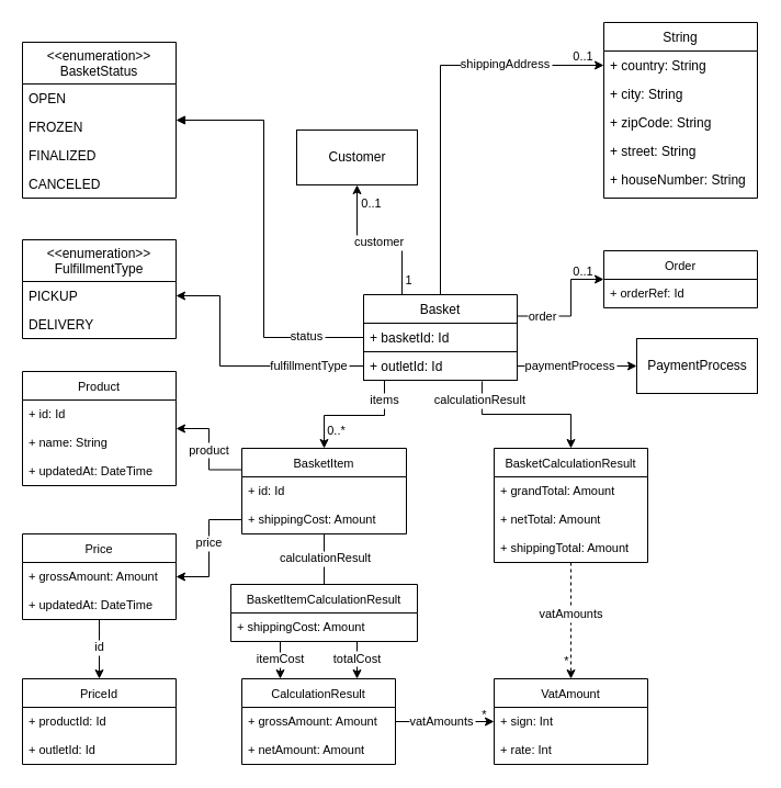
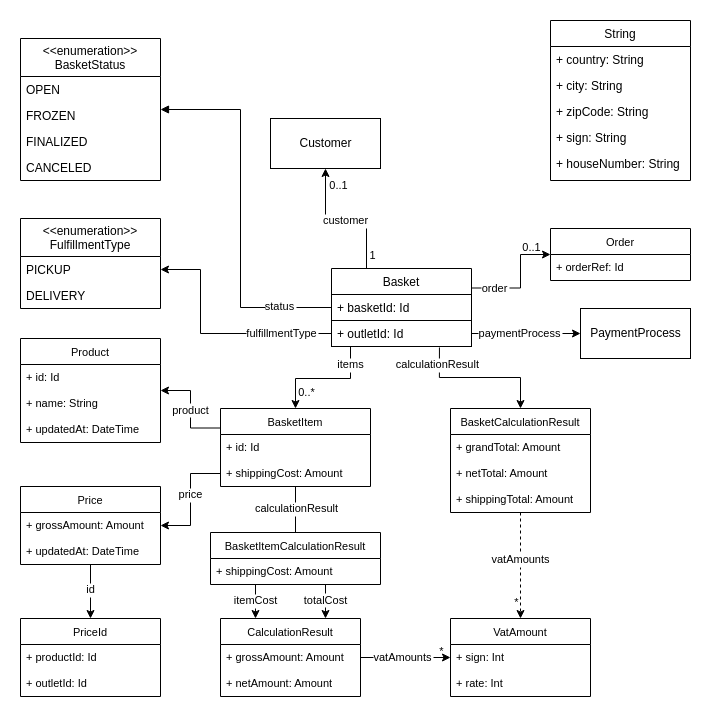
- <mxCell id="66" style="edgeStyle=orthogonalEdgeStyle;rounded=0;orthogonalLoop=1;jettySize=auto;html=1;exitX=0.5;exitY=0;exitDx=0;exitDy=0;entryX=0;entryY=0.5;entryDx=0;entryDy=0;labelBackgroundColor=none;fontFamily=Helvetica;fontSize=11;fontColor=#000000;" edge="1" parent="1" target="61" source="8"><mxGeometry relative="1" as="geometry"><mxPoint x="221" y="-112" as="sourcePoint" /></mxGeometry></mxCell>
- <mxCell id="67" value="shippingAddress" style="edgeLabel;align=center;verticalAlign=middle;resizable=0;points=[];fontSize=11;fontFamily=Helvetica;fontColor=#000000;labelBackgroundColor=#FFFFFF;" vertex="1" connectable="0" parent="66"><mxGeometry x="0.065" relative="1" as="geometry"><mxPoint x="59" y="-20" as="offset" /></mxGeometry></mxCell>
- <mxCell id="68" value="0..1" style="edgeLabel;html=1;align=center;verticalAlign=middle;resizable=0;points=[];fontSize=11;fontFamily=Helvetica;fontColor=#000000;" vertex="1" connectable="0" parent="66"><mxGeometry x="0.705" y="1" relative="1" as="geometry"><mxPoint x="33" y="-8" as="offset" /></mxGeometry></mxCell>
- <mxCell id="64" value="+ street: String" style="text;align=left;verticalAlign=top;spacingLeft=4;spacingRight=4;overflow=hidden;rotatable=0;points=[[0,0.5],[1,0.5]];portConstraint=eastwest;rounded=0;shadow=0;html=0;fontColor=#000000;labelBackgroundColor=none;" vertex="1" parent="60"><mxGeometry y="104" width="140" height="26" as="geometry" /></mxCell>
+ <mxCell id="64" value="+ sign: String" style="text;align=left;verticalAlign=top;spacingLeft=4;spacingRight=4;overflow=hidden;rotatable=0;points=[[0,0.5],[1,0.5]];portConstraint=eastwest;rounded=0;shadow=0;html=0;fontColor=#000000;labelBackgroundColor=none;" vertex="1" parent="60"><mxGeometry y="104" width="140" height="26" as="geometry" /></mxCell>
